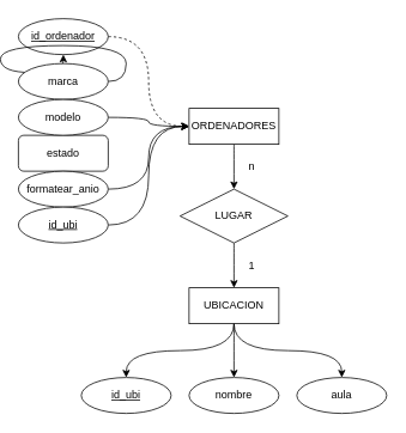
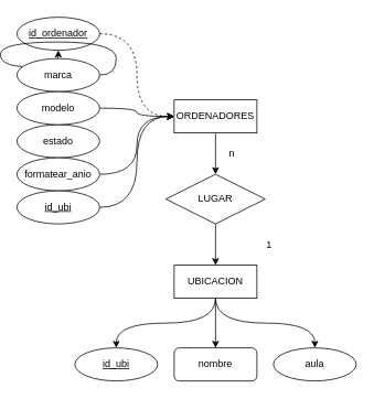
- <mxCell id="8" value="estado" style="whiteSpace=wrap;html=1;align=center;rounded=1;" parent="1" vertex="1"><mxGeometry x="20" y="150" width="100" height="40" as="geometry" /></mxCell>
+ <mxCell id="8" value="estado" style="ellipse;whiteSpace=wrap;html=1;align=center;" parent="1" vertex="1"><mxGeometry x="20" y="150" width="100" height="40" as="geometry" /></mxCell>
- <mxCell id="21" value="1" style="text;html=1;align=center;verticalAlign=middle;whiteSpace=wrap;rounded=0;" parent="1" vertex="1"><mxGeometry x="250" y="280" width="60" height="30" as="geometry" /></mxCell>
+ <mxCell id="21" value="1" style="text;html=1;align=center;verticalAlign=middle;whiteSpace=wrap;rounded=0;" parent="1" vertex="1"><mxGeometry x="295" y="280" width="60" height="30" as="geometry" /></mxCell>
- <mxCell id="18" value="nombre" style="ellipse;whiteSpace=wrap;html=1;align=center;" parent="1" vertex="1"><mxGeometry x="210" y="420" width="100" height="40" as="geometry" /></mxCell>
+ <mxCell id="18" value="nombre" style="whiteSpace=wrap;html=1;align=center;rounded=1;" parent="1" vertex="1"><mxGeometry x="210" y="420" width="100" height="40" as="geometry" /></mxCell>
